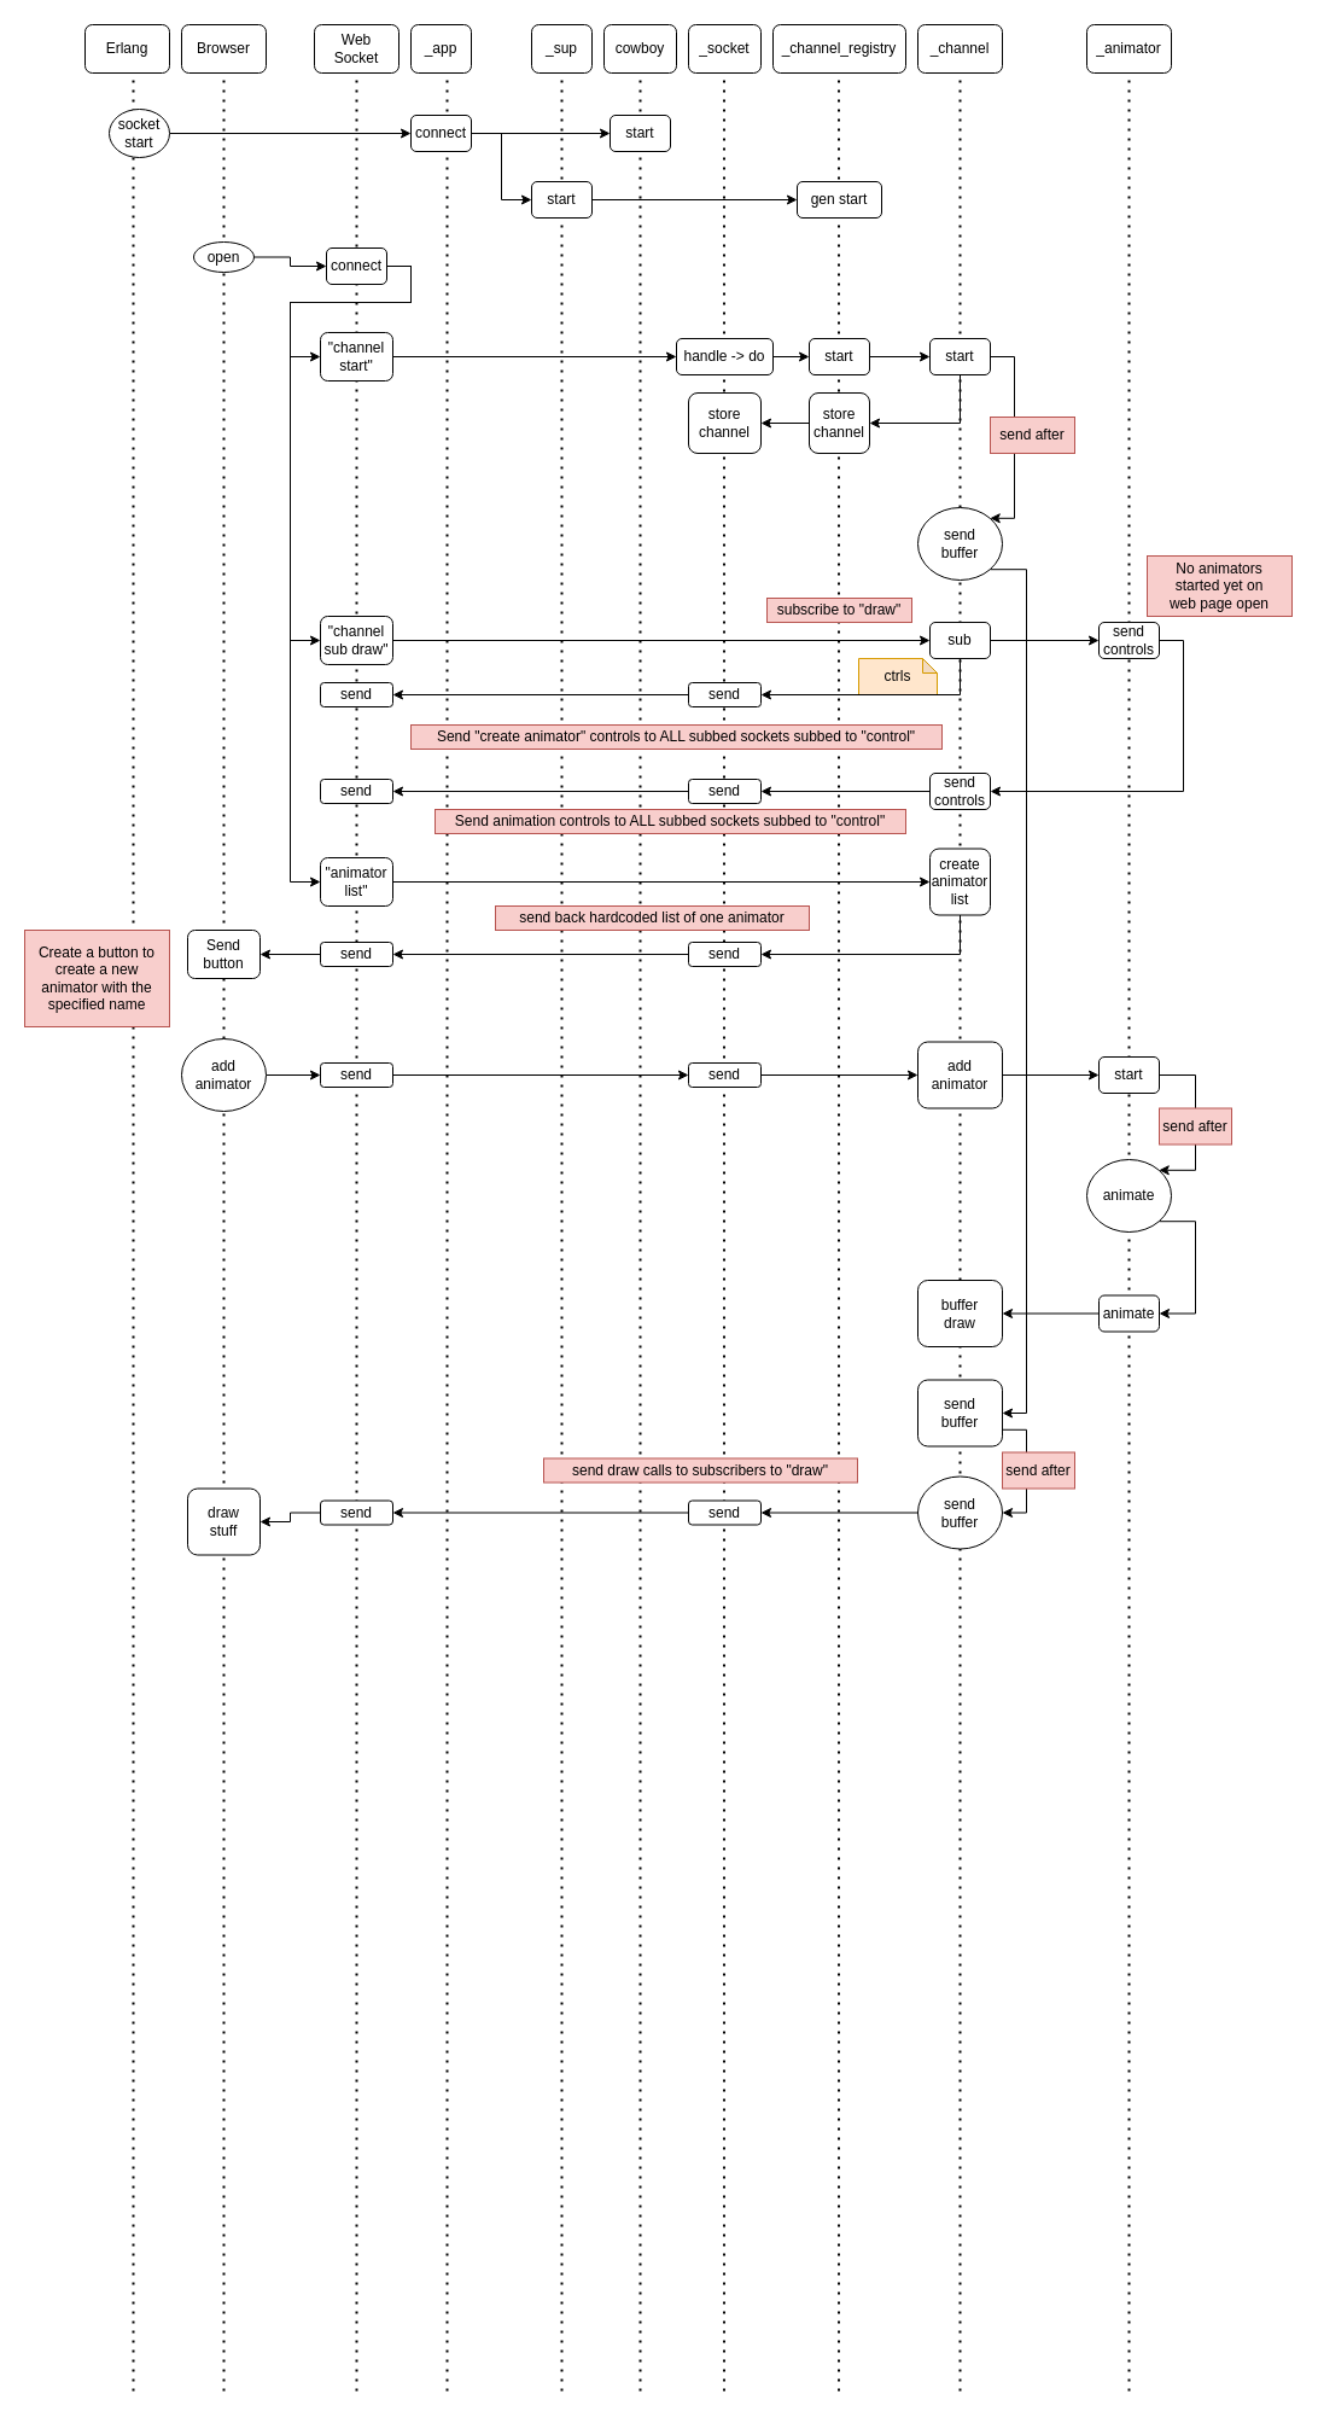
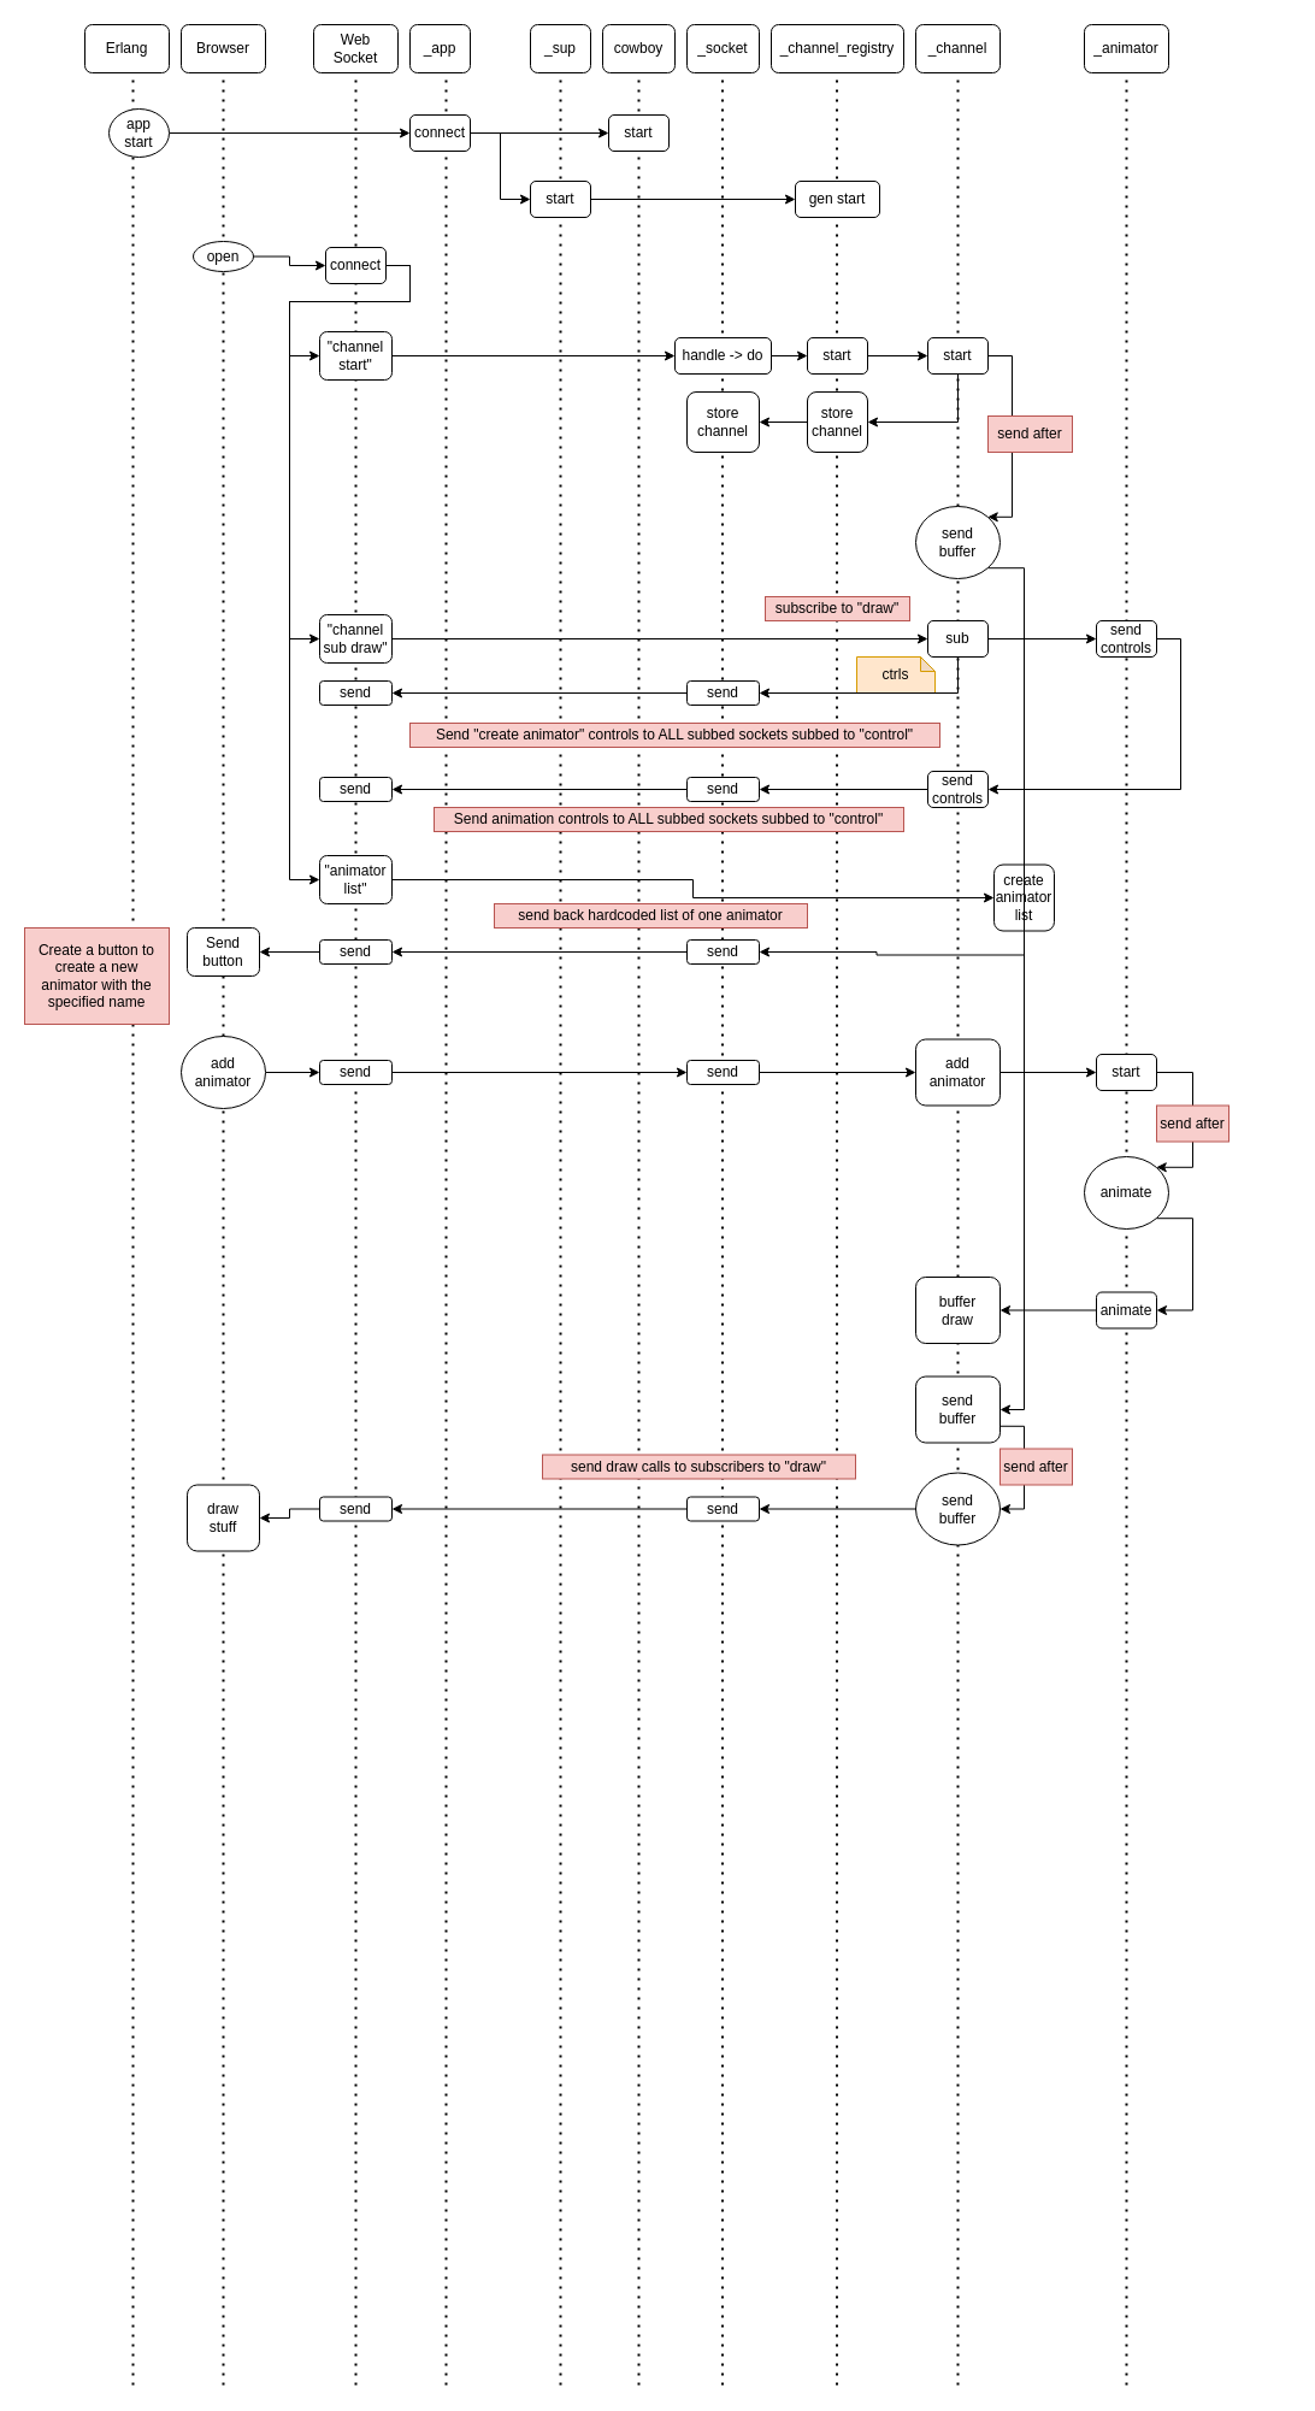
- <mxCell id="23" value="socket&lt;div&gt;start&lt;/div&gt;" style="ellipse;whiteSpace=wrap;html=1;" vertex="1" parent="1"><mxGeometry x="90" y="90" width="50" height="40" as="geometry" /></mxCell>
+ <mxCell id="23" value="app&lt;div&gt;start&lt;/div&gt;" style="ellipse;whiteSpace=wrap;html=1;" vertex="1" parent="1"><mxGeometry x="90" y="90" width="50" height="40" as="geometry" /></mxCell>
- <mxCell id="89" value="No animators&lt;div&gt;started yet on&lt;/div&gt;&lt;div&gt;web page open&lt;/div&gt;" style="rounded=0;whiteSpace=wrap;html=1;fillColor=#f8cecc;strokeColor=#b85450;" vertex="1" parent="1"><mxGeometry x="950" y="460" width="120" height="50" as="geometry" /></mxCell>
- <mxCell id="69" value="create&lt;div&gt;animator&lt;/div&gt;&lt;div&gt;list&lt;/div&gt;" style="rounded=1;whiteSpace=wrap;html=1;" vertex="1" parent="1"><mxGeometry x="770" y="702.5" width="50" height="55" as="geometry" /></mxCell>
+ <mxCell id="69" value="create&lt;div&gt;animator&lt;/div&gt;&lt;div&gt;list&lt;/div&gt;" style="rounded=1;whiteSpace=wrap;html=1;" vertex="1" parent="1"><mxGeometry x="825" y="717.5" width="50" height="55" as="geometry" /></mxCell>
